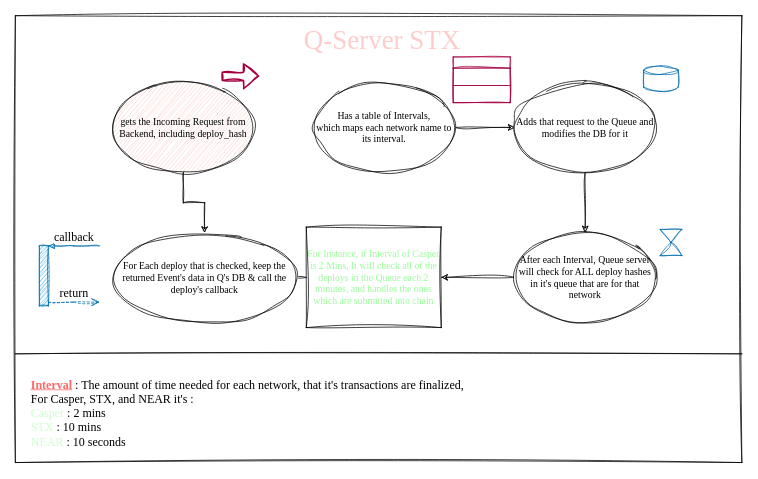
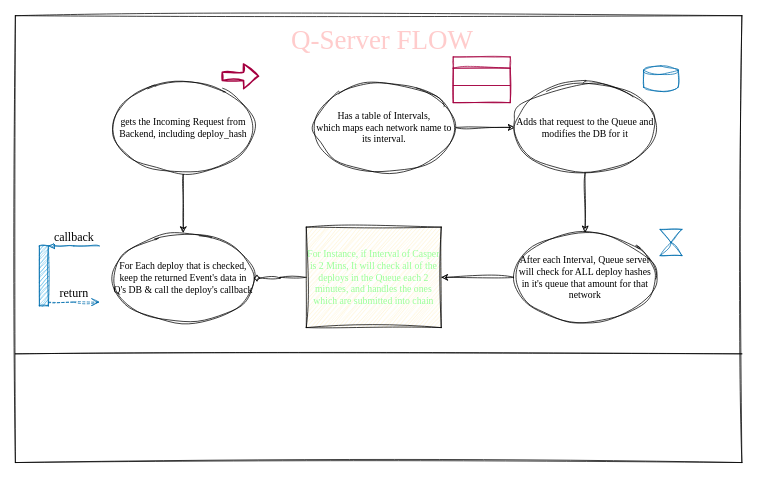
- <mxCell id="3" value="Q-Server STX" style="text;html=1;align=center;verticalAlign=middle;resizable=0;points=[];autosize=1;strokeColor=none;fillColor=none;fontSize=36;fontFamily=Architects Daughter;fontColor=#FFCCCC;" vertex="1" parent="1"><mxGeometry x="359.5" y="25" width="298" height="55" as="geometry" /></mxCell>
+ <mxCell id="3" value="Q-Server FLOW" style="text;html=1;align=center;verticalAlign=middle;resizable=0;points=[];autosize=1;strokeColor=none;fillColor=none;fontSize=36;fontFamily=Architects Daughter;fontColor=#FFCCCC;" vertex="1" parent="1"><mxGeometry x="359.5" y="25" width="298" height="55" as="geometry" /></mxCell>
- <mxCell id="5" value="&lt;font style=&quot;font-size: 13px;&quot;&gt;gets the Incoming Request from Backend, including deploy_hash&lt;/font&gt;" style="ellipse;whiteSpace=wrap;html=1;sketch=1;hachureGap=4;jiggle=2;curveFitting=1;fontFamily=Architects Daughter;fontSource=https%3A%2F%2Ffonts.googleapis.com%2Fcss%3Ffamily%3DArchitects%2BDaughter;fontSize=13;fillColor=#f8cecc;" vertex="1" parent="1"><mxGeometry x="150" y="109" width="188" height="120" as="geometry" /></mxCell>
+ <mxCell id="5" value="&lt;font style=&quot;font-size: 13px;&quot;&gt;gets the Incoming Request from Backend, including deploy_hash&lt;/font&gt;" style="ellipse;whiteSpace=wrap;html=1;sketch=1;hachureGap=4;jiggle=2;curveFitting=1;fontFamily=Architects Daughter;fontSource=https%3A%2F%2Ffonts.googleapis.com%2Fcss%3Ffamily%3DArchitects%2BDaughter;fontSize=13;" vertex="1" parent="1"><mxGeometry x="150" y="109" width="188" height="120" as="geometry" /></mxCell>
- <mxCell id="13" value="&lt;font color=&quot;#99ff99&quot;&gt;For Instance, if Interval of Casper is 2 Mins, It will check all of the deploys in the Queue each 2 minutes, and handles the ones which are submitted into chain&lt;/font&gt;" style="whiteSpace=wrap;html=1;fontSize=13;fontFamily=Architects Daughter;sketch=1;hachureGap=4;jiggle=2;curveFitting=1;fontSource=https%3A%2F%2Ffonts.googleapis.com%2Fcss%3Ffamily%3DArchitects%2BDaughter;" vertex="1" parent="1"><mxGeometry x="408" y="302" width="180" height="134" as="geometry" /></mxCell>
+ <mxCell id="13" value="&lt;font color=&quot;#99ff99&quot;&gt;For Instance, if Interval of Casper is 2 Mins, It will check all of the deploys in the Queue each 2 minutes, and handles the ones which are submitted into chain&lt;/font&gt;" style="whiteSpace=wrap;html=1;fontSize=13;fontFamily=Architects Daughter;sketch=1;hachureGap=4;jiggle=2;curveFitting=1;fontSource=https%3A%2F%2Ffonts.googleapis.com%2Fcss%3Ffamily%3DArchitects%2BDaughter;fillColor=#fff2cc;" vertex="1" parent="1"><mxGeometry x="408" y="302" width="180" height="134" as="geometry" /></mxCell>
- <mxCell id="11" value="After each Interval, Queue server will check for ALL deploy hashes in it's queue that are for that network" style="ellipse;whiteSpace=wrap;html=1;sketch=1;hachureGap=4;jiggle=2;curveFitting=1;fontFamily=Architects Daughter;fontSource=https%3A%2F%2Ffonts.googleapis.com%2Fcss%3Ffamily%3DArchitects%2BDaughter;fontSize=13;" vertex="1" parent="1"><mxGeometry x="686" y="309" width="188" height="120" as="geometry" /></mxCell>
+ <mxCell id="11" value="After each Interval, Queue server will check for ALL deploy hashes in it's queue that amount for that network" style="ellipse;whiteSpace=wrap;html=1;sketch=1;hachureGap=4;jiggle=2;curveFitting=1;fontFamily=Architects Daughter;fontSource=https%3A%2F%2Ffonts.googleapis.com%2Fcss%3Ffamily%3DArchitects%2BDaughter;fontSize=13;" vertex="1" parent="1"><mxGeometry x="686" y="309" width="188" height="120" as="geometry" /></mxCell>
- <mxCell id="16" value="For Each deploy that is checked, keep the returned Event's data in Q's DB &amp;amp; call the deploy's callback" style="ellipse;whiteSpace=wrap;html=1;sketch=1;hachureGap=4;jiggle=2;curveFitting=1;fontFamily=Architects Daughter;fontSource=https%3A%2F%2Ffonts.googleapis.com%2Fcss%3Ffamily%3DArchitects%2BDaughter;fontSize=13;" vertex="1" parent="1"><mxGeometry x="150" y="310" width="245" height="120" as="geometry" /></mxCell>
+ <mxCell id="16" value="For Each deploy that is checked, keep the returned Event's data in Q's DB &amp;amp; call the deploy's callback" style="ellipse;whiteSpace=wrap;html=1;sketch=1;hachureGap=4;jiggle=2;curveFitting=1;fontFamily=Architects Daughter;fontSource=https%3A%2F%2Ffonts.googleapis.com%2Fcss%3Ffamily%3DArchitects%2BDaughter;fontSize=13;" vertex="1" parent="1"><mxGeometry x="150" y="310" width="188" height="120" as="geometry" /></mxCell>
- <mxCell id="15" value="&lt;font color=&quot;#ff6666&quot;&gt;&lt;b&gt;&lt;u&gt;Interval&lt;/u&gt;&lt;/b&gt; &lt;/font&gt;: The amount of time needed for each network, that it's transactions are finalized, &lt;br style=&quot;font-size: 16px;&quot;&gt;For Casper, STX, and NEAR it's :&amp;nbsp;&lt;br style=&quot;font-size: 16px;&quot;&gt;&lt;font color=&quot;#ccffcc&quot;&gt;Casper &lt;/font&gt;: 2 mins&lt;br style=&quot;font-size: 16px;&quot;&gt;&lt;font color=&quot;#ccffcc&quot;&gt;STX &lt;/font&gt;: 10 mins&lt;br style=&quot;font-size: 16px;&quot;&gt;&lt;div style=&quot;font-size: 16px;&quot;&gt;&lt;span style=&quot;background-color: initial; font-size: 16px;&quot;&gt;&lt;font color=&quot;#ccffcc&quot;&gt;NEAR &lt;/font&gt;: 10 seconds&lt;/span&gt;&lt;/div&gt;" style="text;html=1;align=left;verticalAlign=middle;resizable=0;points=[];autosize=1;strokeColor=none;fillColor=none;fontSize=16;fontFamily=Architects Daughter;" vertex="1" parent="1"><mxGeometry x="39" y="496" width="696" height="108" as="geometry" /></mxCell>
